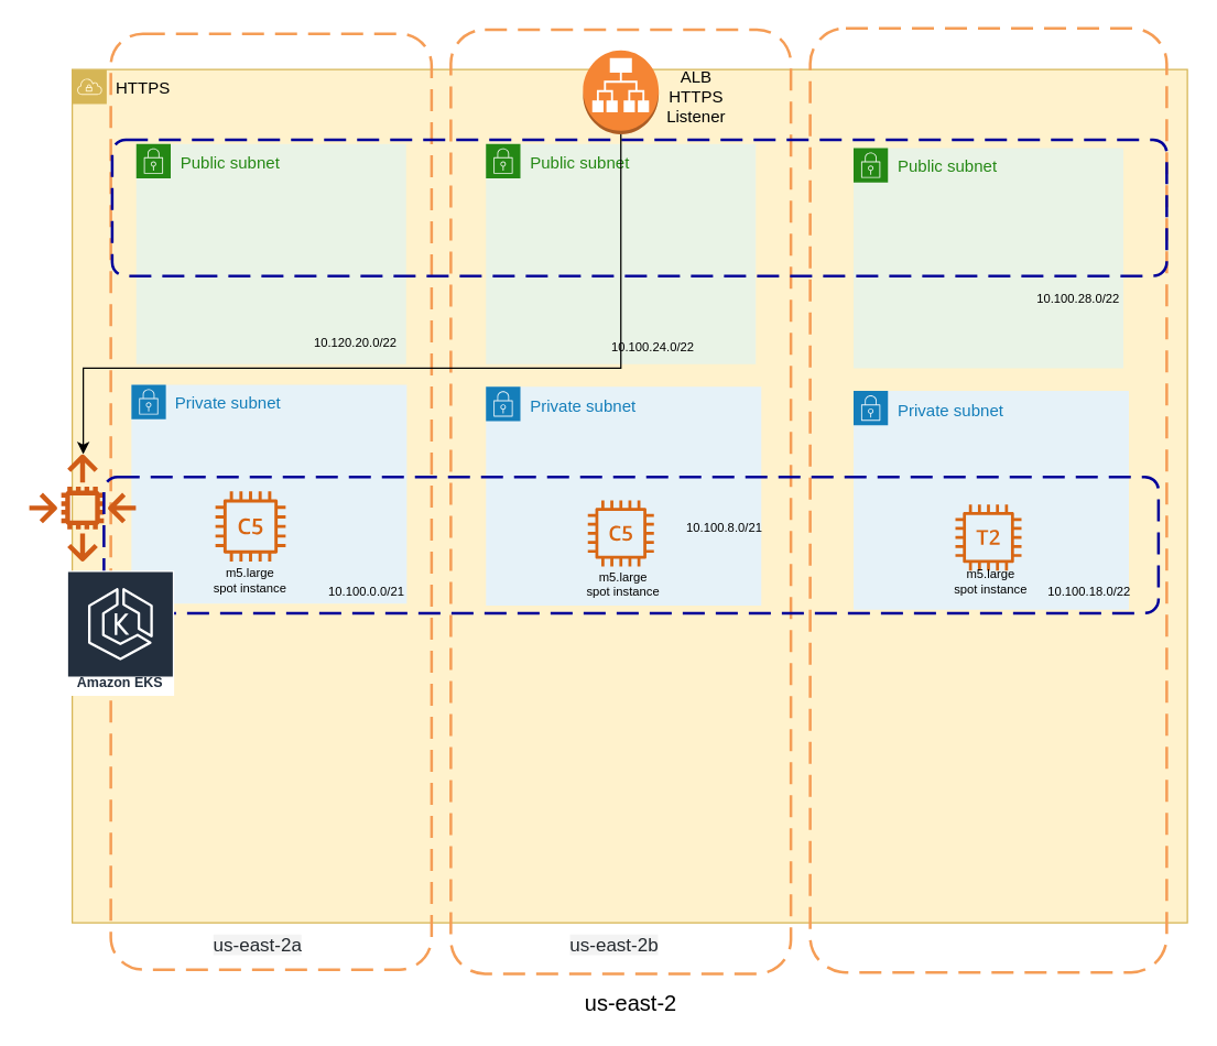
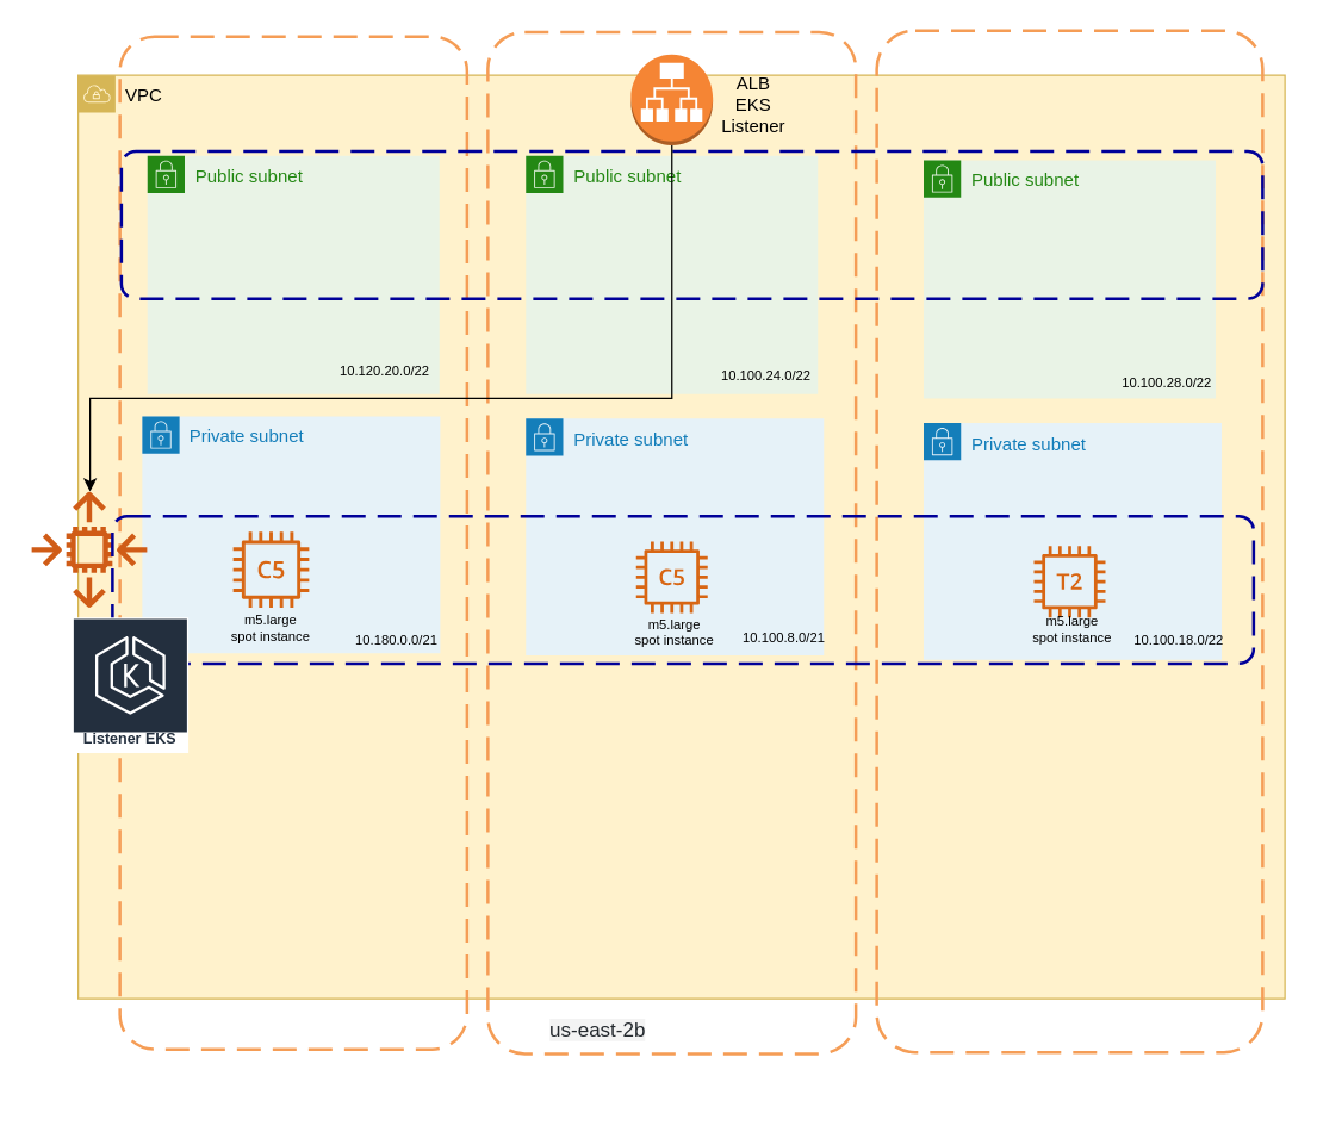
- <mxCell id="2" value="HTTPS" style="outlineConnect=0;html=1;whiteSpace=wrap;fontSize=12;fontStyle=0;shape=mxgraph.aws4.group;grIcon=mxgraph.aws4.group_vpc;strokeColor=#d6b656;verticalAlign=top;align=left;spacingLeft=30;dashed=0;fillColor=#fff2cc;" parent="1" vertex="1"><mxGeometry x="52" y="50" width="810" height="620" as="geometry" /></mxCell>
+ <mxCell id="2" value="VPC" style="outlineConnect=0;html=1;whiteSpace=wrap;fontSize=12;fontStyle=0;shape=mxgraph.aws4.group;grIcon=mxgraph.aws4.group_vpc;strokeColor=#d6b656;verticalAlign=top;align=left;spacingLeft=30;dashed=0;fillColor=#fff2cc;" parent="1" vertex="1"><mxGeometry x="52" y="50" width="810" height="620" as="geometry" /></mxCell>
- <mxCell id="35" value="ALB&lt;br&gt;HTTPS Listener" style="text;html=1;strokeColor=none;fillColor=none;align=center;verticalAlign=middle;whiteSpace=wrap;rounded=0;" vertex="1" parent="1"><mxGeometry x="474.5" y="60" width="61" height="20" as="geometry" /></mxCell>
+ <mxCell id="35" value="ALB&lt;br&gt;EKS Listener" style="text;html=1;strokeColor=none;fillColor=none;align=center;verticalAlign=middle;whiteSpace=wrap;rounded=0;" vertex="1" parent="1"><mxGeometry x="474.5" y="60" width="61" height="20" as="geometry" /></mxCell>
- <mxCell id="19" value="10.100.28.0/22" style="text;html=1;strokeColor=none;fillColor=none;align=center;verticalAlign=middle;whiteSpace=wrap;rounded=0;fontSize=9;" parent="1" vertex="1"><mxGeometry x="763" y="207" width="40" height="20" as="geometry" /></mxCell>
+ <mxCell id="19" value="10.100.28.0/22" style="text;html=1;strokeColor=none;fillColor=none;align=center;verticalAlign=middle;whiteSpace=wrap;rounded=0;fontSize=9;" parent="1" vertex="1"><mxGeometry x="763" y="247" width="40" height="20" as="geometry" /></mxCell>
- <mxCell id="20" value="10.100.24.0/22" style="text;html=1;strokeColor=none;fillColor=none;align=center;verticalAlign=middle;whiteSpace=wrap;rounded=0;fontSize=9;" parent="1" vertex="1"><mxGeometry x="454" y="242" width="40" height="20" as="geometry" /></mxCell>
+ <mxCell id="20" value="10.100.24.0/22" style="text;html=1;strokeColor=none;fillColor=none;align=center;verticalAlign=middle;whiteSpace=wrap;rounded=0;fontSize=9;" parent="1" vertex="1"><mxGeometry x="494" y="242" width="40" height="20" as="geometry" /></mxCell>
- <mxCell id="30" value="10.100.8.0/21" style="text;html=1;strokeColor=none;fillColor=none;align=center;verticalAlign=middle;whiteSpace=wrap;rounded=0;fontSize=9;" parent="1" vertex="1"><mxGeometry x="506" y="373" width="40" height="20" as="geometry" /></mxCell>
+ <mxCell id="30" value="10.100.8.0/21" style="text;html=1;strokeColor=none;fillColor=none;align=center;verticalAlign=middle;whiteSpace=wrap;rounded=0;fontSize=9;" parent="1" vertex="1"><mxGeometry x="506" y="418" width="40" height="20" as="geometry" /></mxCell>
- <mxCell id="15" value="10.100.0.0/21" style="text;html=1;strokeColor=none;fillColor=none;align=center;verticalAlign=middle;whiteSpace=wrap;rounded=0;fontSize=9;" parent="1" vertex="1"><mxGeometry x="246" y="419.5" width="40" height="20" as="geometry" /></mxCell>
+ <mxCell id="15" value="10.180.0.0/21" style="text;html=1;strokeColor=none;fillColor=none;align=center;verticalAlign=middle;whiteSpace=wrap;rounded=0;fontSize=9;" parent="1" vertex="1"><mxGeometry x="246" y="419.5" width="40" height="20" as="geometry" /></mxCell>
- <mxCell id="34" value="Amazon EKS" style="outlineConnect=0;fontColor=#232F3E;gradientColor=none;strokeColor=#ffffff;fillColor=#232F3E;dashed=0;verticalLabelPosition=middle;verticalAlign=bottom;align=center;html=1;whiteSpace=wrap;fontSize=10;fontStyle=1;spacing=3;shape=mxgraph.aws4.productIcon;prIcon=mxgraph.aws4.eks;" vertex="1" parent="1"><mxGeometry x="48" y="414" width="78" height="91" as="geometry" /></mxCell>
+ <mxCell id="34" value="Listener EKS" style="outlineConnect=0;fontColor=#232F3E;gradientColor=none;strokeColor=#ffffff;fillColor=#232F3E;dashed=0;verticalLabelPosition=middle;verticalAlign=bottom;align=center;html=1;whiteSpace=wrap;fontSize=10;fontStyle=1;spacing=3;shape=mxgraph.aws4.productIcon;prIcon=mxgraph.aws4.eks;" vertex="1" parent="1"><mxGeometry x="48" y="414" width="78" height="91" as="geometry" /></mxCell>
- <mxCell id="7" value="&lt;font color=&quot;#24292e&quot;&gt;&lt;span style=&quot;font-size: 13.6px ; background-color: rgba(27 , 31 , 35 , 0.05)&quot;&gt;us-east-2a&lt;/span&gt;&lt;/font&gt;" style="text;html=1;strokeColor=none;align=center;verticalAlign=middle;whiteSpace=wrap;rounded=0;fontSize=16;" parent="1" vertex="1"><mxGeometry x="147" y="675" width="80" height="20" as="geometry" /></mxCell>
- <mxCell id="8" value="&lt;font color=&quot;#24292e&quot;&gt;&lt;span style=&quot;font-size: 13.6px ; background-color: rgba(27 , 31 , 35 , 0.05)&quot;&gt;us-east-2b&lt;/span&gt;&lt;/font&gt;" style="text;html=1;strokeColor=none;align=center;verticalAlign=middle;whiteSpace=wrap;rounded=0;fontSize=16;" parent="1" vertex="1"><mxGeometry x="406" y="675" width="80" height="20" as="geometry" /></mxCell>
+ <mxCell id="8" value="&lt;font color=&quot;#24292e&quot;&gt;&lt;span style=&quot;font-size: 13.6px ; background-color: rgba(27 , 31 , 35 , 0.05)&quot;&gt;us-east-2b&lt;/span&gt;&lt;/font&gt;" style="text;html=1;strokeColor=none;align=center;verticalAlign=middle;whiteSpace=wrap;rounded=0;fontSize=16;" parent="1" vertex="1"><mxGeometry x="361" y="680" width="80" height="20" as="geometry" /></mxCell>
- <mxCell id="6" value="us-east-2" style="text;html=1;strokeColor=none;fillColor=none;align=center;verticalAlign=middle;whiteSpace=wrap;rounded=0;fontSize=16;" parent="1" vertex="1"><mxGeometry x="418" y="718" width="80" height="20" as="geometry" /></mxCell>
